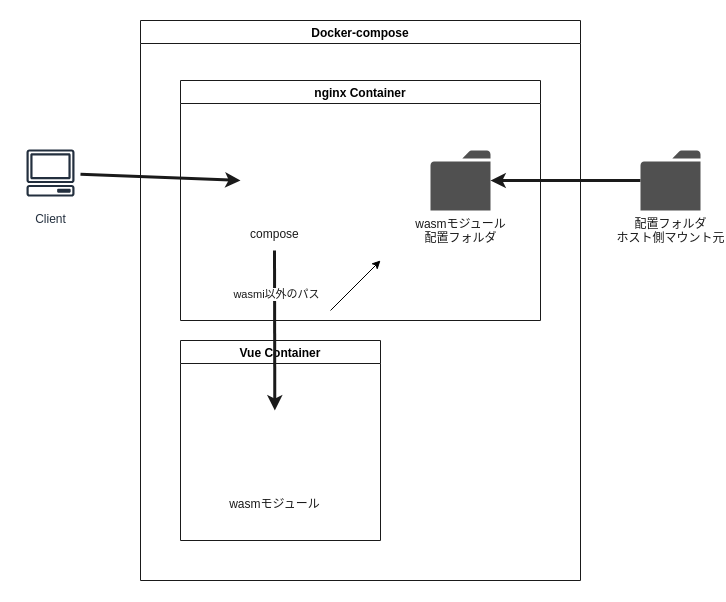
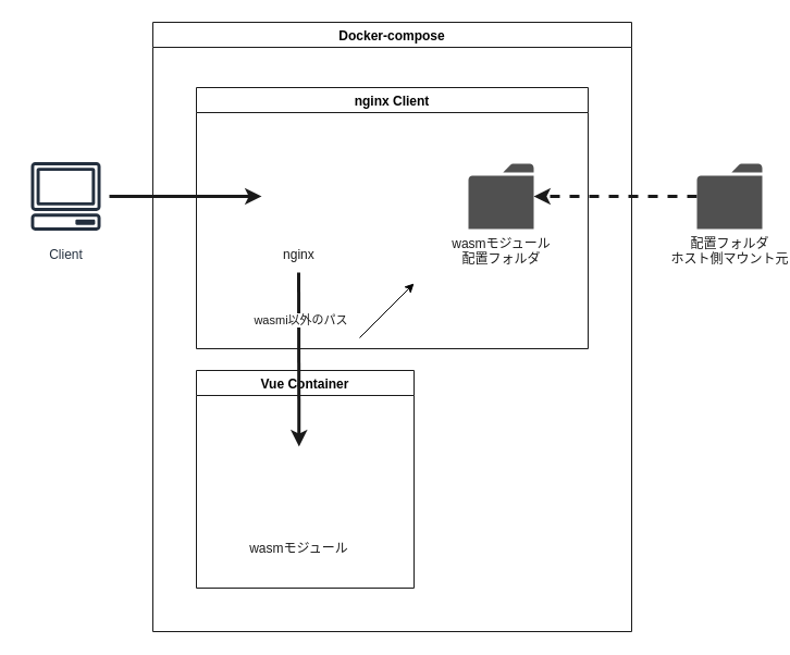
- <mxCell id="3" value="nginx Container" style="swimlane;strokeColor=#1A1A1A;" vertex="1" parent="2"><mxGeometry x="40" y="60" width="360" height="240" as="geometry" /></mxCell>
+ <mxCell id="3" value="nginx Client" style="swimlane;strokeColor=#1A1A1A;" vertex="1" parent="2"><mxGeometry x="40" y="60" width="360" height="240" as="geometry" /></mxCell>
- <mxCell id="10" value="Client" style="sketch=0;outlineConnect=0;fontColor=#232F3E;gradientColor=none;strokeColor=#232F3E;fillColor=#ffffff;dashed=0;verticalLabelPosition=bottom;verticalAlign=top;align=center;html=1;fontSize=12;fontStyle=0;aspect=fixed;shape=mxgraph.aws4.resourceIcon;resIcon=mxgraph.aws4.client;" vertex="1" parent="1"><mxGeometry x="20" y="140" width="60" height="65" as="geometry" /></mxCell>
+ <mxCell id="10" value="Client" style="sketch=0;outlineConnect=0;fontColor=#232F3E;gradientColor=none;strokeColor=#232F3E;fillColor=#ffffff;dashed=0;verticalLabelPosition=bottom;verticalAlign=top;align=center;html=1;fontSize=12;fontStyle=0;aspect=fixed;shape=mxgraph.aws4.resourceIcon;resIcon=mxgraph.aws4.client;" vertex="1" parent="1"><mxGeometry x="20" y="140" width="80" height="80" as="geometry" /></mxCell>
- <mxCell id="13" value="" style="edgeStyle=none;html=1;fontColor=#1A1A1A;strokeColor=#1A1A1A;strokeWidth=3;" edge="1" parent="1" source="14" target="5"><mxGeometry relative="1" as="geometry"><mxPoint x="670" y="290" as="targetPoint" /></mxGeometry></mxCell>
+ <mxCell id="13" value="" style="edgeStyle=none;html=1;fontColor=#1A1A1A;strokeColor=#1A1A1A;strokeWidth=3;dashed=1;" edge="1" parent="1" source="14" target="5"><mxGeometry relative="1" as="geometry"><mxPoint x="670" y="290" as="targetPoint" /></mxGeometry></mxCell>
- <mxCell id="4" value="compose" style="shape=image;imageAspect=0;aspect=fixed;verticalLabelPosition=bottom;verticalAlign=top;strokeColor=#1A1A1A;image=https://msp.c.yimg.jp/images/v2/FUTi93tXq405grZVGgDqG8-iZuoaTgkJFJGjDp62X0j-8oqSvud9Isc9eL23vFvUmtNcwzh1QnEvaAAkw49d0cvDiGbxx_9r4b4Mic5G5lTjzSOG3VTjlLLFC4N1pKEiR7i33c-QnP9yVD1TdOniirXXjguw3pZieSf0kNLZsrNiX5TzEFASWE_zZTAdKykZgcjldUyeQ0DxEyIJi9SXrJPU8s7_mWe9u86yadG7_NW0nI6ee4a_3tnA9rMF3J0u48Ih4T9AaAW1YJxj3AI30Q==/NGINX-Plus-product-icon-RGB.svg?errorImage=false;fontColor=#1A1A1A;" vertex="1" parent="3"><mxGeometry x="60" y="60" width="68.8" height="80" as="geometry" /></mxCell>
+ <mxCell id="4" value="nginx" style="shape=image;imageAspect=0;aspect=fixed;verticalLabelPosition=bottom;verticalAlign=top;strokeColor=#1A1A1A;image=https://msp.c.yimg.jp/images/v2/FUTi93tXq405grZVGgDqG8-iZuoaTgkJFJGjDp62X0j-8oqSvud9Isc9eL23vFvUmtNcwzh1QnEvaAAkw49d0cvDiGbxx_9r4b4Mic5G5lTjzSOG3VTjlLLFC4N1pKEiR7i33c-QnP9yVD1TdOniirXXjguw3pZieSf0kNLZsrNiX5TzEFASWE_zZTAdKykZgcjldUyeQ0DxEyIJi9SXrJPU8s7_mWe9u86yadG7_NW0nI6ee4a_3tnA9rMF3J0u48Ih4T9AaAW1YJxj3AI30Q==/NGINX-Plus-product-icon-RGB.svg?errorImage=false;fontColor=#1A1A1A;" vertex="1" parent="3"><mxGeometry x="60" y="60" width="68.8" height="80" as="geometry" /></mxCell>
